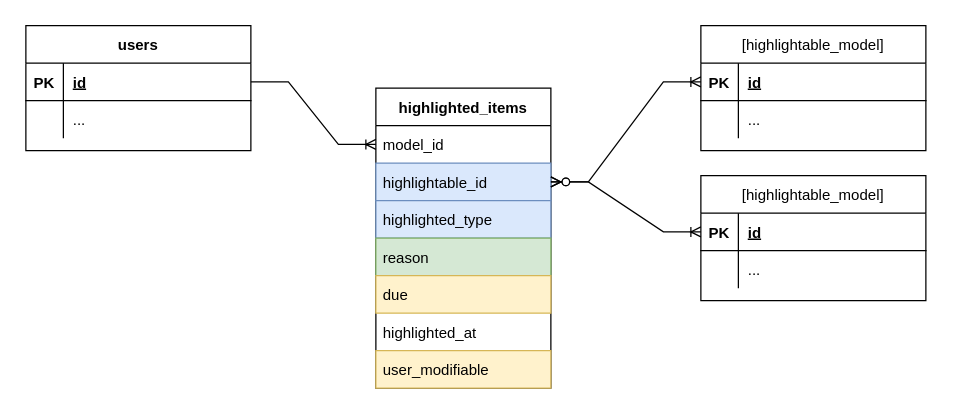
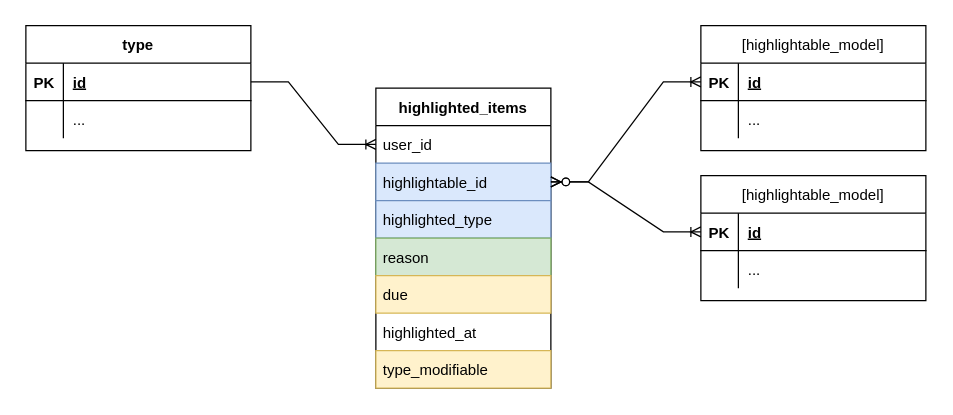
- <mxCell id="10" value="users" style="shape=table;startSize=30;container=1;collapsible=1;childLayout=tableLayout;fixedRows=1;rowLines=0;fontStyle=1;align=center;resizeLast=1;" parent="1" vertex="1"><mxGeometry x="20" y="20" width="180" height="100" as="geometry" /></mxCell>
+ <mxCell id="10" value="type" style="shape=table;startSize=30;container=1;collapsible=1;childLayout=tableLayout;fixedRows=1;rowLines=0;fontStyle=1;align=center;resizeLast=1;" parent="1" vertex="1"><mxGeometry x="20" y="20" width="180" height="100" as="geometry" /></mxCell>
- <mxCell id="3" value="model_id" style="text;strokeColor=none;fillColor=none;align=left;verticalAlign=middle;spacingLeft=4;spacingRight=4;overflow=hidden;points=[[0,0.5],[1,0.5]];portConstraint=eastwest;rotatable=0;" parent="2" vertex="1"><mxGeometry y="30" width="140" height="30" as="geometry" /></mxCell>
+ <mxCell id="3" value="user_id" style="text;strokeColor=none;fillColor=none;align=left;verticalAlign=middle;spacingLeft=4;spacingRight=4;overflow=hidden;points=[[0,0.5],[1,0.5]];portConstraint=eastwest;rotatable=0;" parent="2" vertex="1"><mxGeometry y="30" width="140" height="30" as="geometry" /></mxCell>
- <mxCell id="9" value="user_modifiable" style="text;strokeColor=#d6b656;fillColor=#fff2cc;align=left;verticalAlign=middle;spacingLeft=4;spacingRight=4;overflow=hidden;points=[[0,0.5],[1,0.5]];portConstraint=eastwest;rotatable=0;" parent="2" vertex="1"><mxGeometry y="210" width="140" height="30" as="geometry" /></mxCell>
+ <mxCell id="9" value="type_modifiable" style="text;strokeColor=#d6b656;fillColor=#fff2cc;align=left;verticalAlign=middle;spacingLeft=4;spacingRight=4;overflow=hidden;points=[[0,0.5],[1,0.5]];portConstraint=eastwest;rotatable=0;" parent="2" vertex="1"><mxGeometry y="210" width="140" height="30" as="geometry" /></mxCell>
